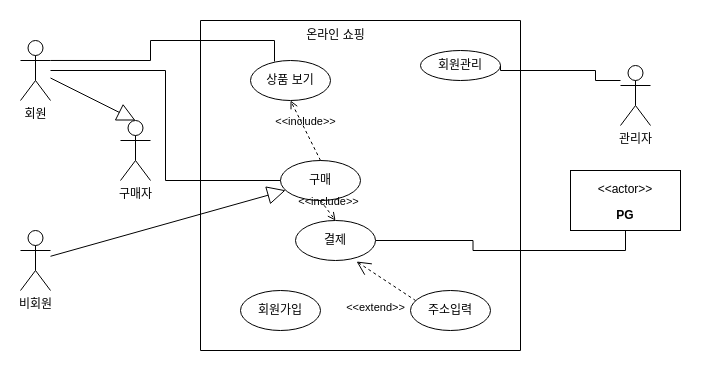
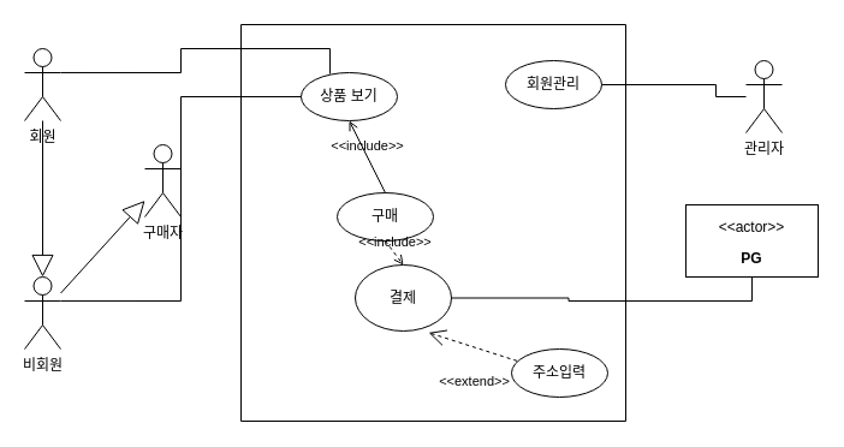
- <mxCell id="11" value="온라인 쇼핑" style="text;html=1;align=center;verticalAlign=middle;resizable=0;points=[];autosize=1;strokeColor=none;fillColor=none;" vertex="1" parent="10"><mxGeometry x="95" width="80" height="30" as="geometry" /></mxCell>
- <mxCell id="8" value="회원관리" style="ellipse;whiteSpace=wrap;html=1;" vertex="1" parent="1"><mxGeometry x="420" y="50" width="80" height="30" as="geometry" /></mxCell>
+ <mxCell id="8" value="회원관리" style="ellipse;whiteSpace=wrap;html=1;" vertex="1" parent="1"><mxGeometry x="420" y="50" width="80" height="40" as="geometry" /></mxCell>
- <mxCell id="24" value="" style="endArrow=block;endSize=16;endFill=0;html=1;rounded=0;entryX=0.5;entryY=0;entryDx=0;entryDy=0;entryPerimeter=0;" edge="1" parent="1" source="4" target="3"><mxGeometry width="160" relative="1" as="geometry"><mxPoint x="90" y="298" as="sourcePoint" /><mxPoint x="10" y="182" as="targetPoint" /></mxGeometry></mxCell>
+ <mxCell id="24" value="" style="endArrow=block;endSize=16;endFill=0;html=1;rounded=0;" edge="1" parent="1" source="4" target="5"><mxGeometry width="160" relative="1" as="geometry"><mxPoint x="90" y="298" as="sourcePoint" /><mxPoint x="10" y="182" as="targetPoint" /></mxGeometry></mxCell>
- <mxCell id="6" value="&lt;div&gt;관리자&lt;/div&gt;&lt;div&gt;&lt;br&gt;&lt;/div&gt;" style="shape=umlActor;verticalLabelPosition=bottom;verticalAlign=top;html=1;outlineConnect=0;" vertex="1" parent="1"><mxGeometry x="620" y="65" width="30" height="60" as="geometry" /></mxCell>
+ <mxCell id="6" value="&lt;div&gt;관리자&lt;/div&gt;&lt;div&gt;&lt;br&gt;&lt;/div&gt;" style="shape=umlActor;verticalLabelPosition=bottom;verticalAlign=top;html=1;outlineConnect=0;" vertex="1" parent="1"><mxGeometry x="620" y="50" width="30" height="60" as="geometry" /></mxCell>
- <mxCell id="22" value="" style="edgeStyle=orthogonalEdgeStyle;rounded=0;orthogonalLoop=1;jettySize=auto;html=1;curved=0;strokeColor=default;jumpStyle=none;strokeWidth=1;endArrow=none;endFill=0;entryX=0;entryY=0.5;entryDx=0;entryDy=0;" edge="1" parent="1" source="4" target="7"><mxGeometry relative="1" as="geometry"><mxPoint x="340" y="240" as="sourcePoint" /><mxPoint x="410" y="150" as="targetPoint" /></mxGeometry></mxCell>
- <mxCell id="19" value="&amp;lt;&amp;lt;include&amp;gt;&amp;gt;" style="html=1;verticalAlign=bottom;labelBackgroundColor=none;endArrow=open;endFill=0;dashed=1;rounded=0;entryX=0.5;entryY=1;entryDx=0;entryDy=0;exitX=0.5;exitY=0;exitDx=0;exitDy=0;" edge="1" parent="1" source="7" target="16"><mxGeometry width="160" relative="1" as="geometry"><mxPoint x="300" y="190" as="sourcePoint" /><mxPoint x="460" y="190" as="targetPoint" /></mxGeometry></mxCell>
+ <mxCell id="19" value="&amp;lt;&amp;lt;include&amp;gt;&amp;gt;" style="html=1;verticalAlign=bottom;labelBackgroundColor=none;endArrow=open;endFill=0;dashed=0;rounded=0;entryX=0.5;entryY=1;entryDx=0;entryDy=0;exitX=0.5;exitY=0;exitDx=0;exitDy=0;" edge="1" parent="1" source="7" target="16"><mxGeometry width="160" relative="1" as="geometry"><mxPoint x="300" y="190" as="sourcePoint" /><mxPoint x="460" y="190" as="targetPoint" /></mxGeometry></mxCell>
+ <mxCell id="18" value="" style="edgeStyle=orthogonalEdgeStyle;rounded=0;orthogonalLoop=1;jettySize=auto;html=1;curved=0;strokeColor=default;jumpStyle=none;strokeWidth=1;endArrow=none;endFill=0;entryX=0;entryY=0.5;entryDx=0;entryDy=0;exitX=1;exitY=0.333;exitDx=0;exitDy=0;exitPerimeter=0;" edge="1" parent="1" source="5" target="16"><mxGeometry relative="1" as="geometry"><mxPoint x="340" y="240" as="sourcePoint" /><mxPoint x="410" y="150" as="targetPoint" /></mxGeometry></mxCell>
- <mxCell id="23" value="" style="endArrow=block;endSize=16;endFill=0;html=1;rounded=0;" edge="1" parent="1" source="5" target="7"><mxGeometry width="160" relative="1" as="geometry"><mxPoint x="15" y="360" as="sourcePoint" /><mxPoint x="175" y="360" as="targetPoint" /></mxGeometry></mxCell>
+ <mxCell id="23" value="" style="endArrow=block;endSize=16;endFill=0;html=1;rounded=0;" edge="1" parent="1" source="5" target="3"><mxGeometry width="160" relative="1" as="geometry"><mxPoint x="15" y="360" as="sourcePoint" /><mxPoint x="175" y="360" as="targetPoint" /></mxGeometry></mxCell>
- <mxCell id="14" value="결제" style="ellipse;whiteSpace=wrap;html=1;" vertex="1" parent="10"><mxGeometry x="95" y="200" width="80" height="40" as="geometry" /></mxCell>
+ <mxCell id="14" value="결제" style="ellipse;whiteSpace=wrap;html=1;" vertex="1" parent="10"><mxGeometry x="95" y="200" width="80" height="55" as="geometry" /></mxCell>
- <mxCell id="12" value="회원가입" style="ellipse;whiteSpace=wrap;html=1;" vertex="1" parent="10"><mxGeometry x="40" y="270" width="80" height="40" as="geometry" /></mxCell>
- <mxCell id="13" value="&lt;div&gt;주소입력&lt;/div&gt;" style="ellipse;whiteSpace=wrap;html=1;" vertex="1" parent="10"><mxGeometry x="210" y="270" width="80" height="40" as="geometry" /></mxCell>
+ <mxCell id="13" value="&lt;div&gt;주소입력&lt;/div&gt;" style="ellipse;whiteSpace=wrap;html=1;" vertex="1" parent="10"><mxGeometry x="225" y="270" width="80" height="40" as="geometry" /></mxCell>
